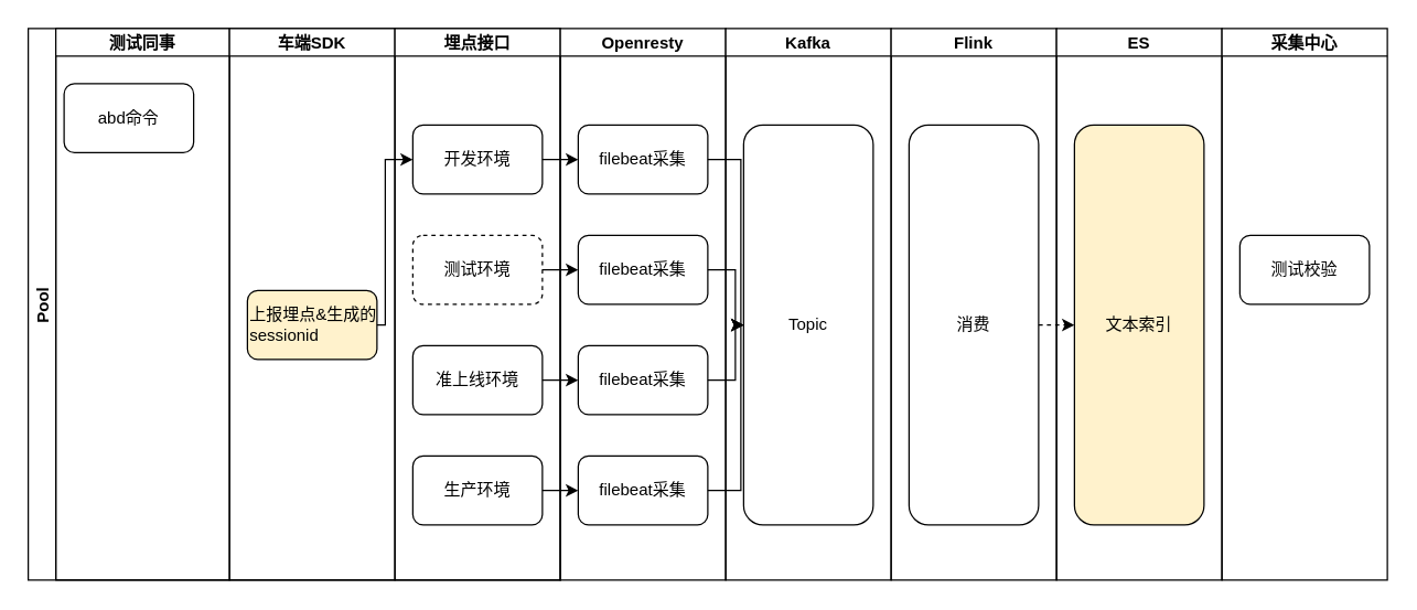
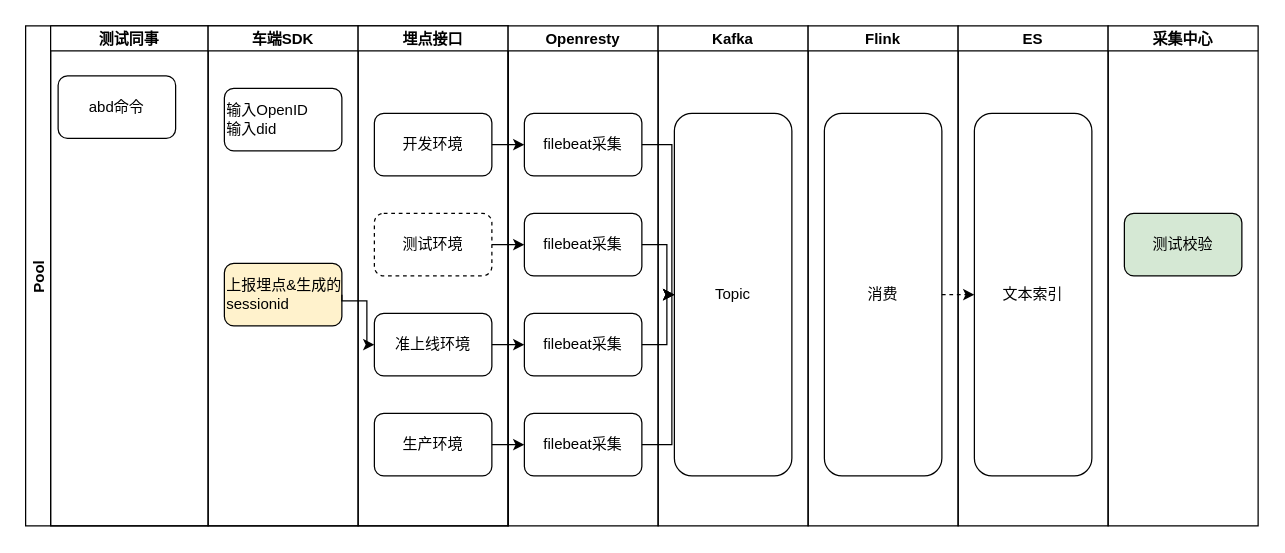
+ <mxCell id="6" value="输入OpenID&lt;br&gt;输入did" style="rounded=1;whiteSpace=wrap;html=1;align=left;" vertex="1" parent="5"><mxGeometry x="13" y="50" width="94" height="50" as="geometry" /></mxCell>
- <mxCell id="13" style="edgeStyle=orthogonalEdgeStyle;rounded=0;orthogonalLoop=1;jettySize=auto;html=1;exitX=1;exitY=0.5;exitDx=0;exitDy=0;entryX=0;entryY=0.5;entryDx=0;entryDy=0;" edge="1" parent="2" source="7" target="9"><mxGeometry relative="1" as="geometry"><Array as="points"><mxPoint x="259" y="215" /><mxPoint x="259" y="95" /></Array></mxGeometry></mxCell>
- <mxCell id="35" value="测试校验" style="rounded=1;whiteSpace=wrap;html=1;align=center;" vertex="1" parent="34"><mxGeometry x="13" y="150" width="94" height="50" as="geometry" /></mxCell>
+ <mxCell id="35" value="测试校验" style="rounded=1;whiteSpace=wrap;html=1;align=center;fillColor=#d5e8d4;" vertex="1" parent="34"><mxGeometry x="13" y="150" width="94" height="50" as="geometry" /></mxCell>
- <mxCell id="25" value="文本索引" style="rounded=1;whiteSpace=wrap;html=1;align=center;fillColor=#fff2cc;" vertex="1" parent="24"><mxGeometry x="13" y="70" width="94" height="290" as="geometry" /></mxCell>
+ <mxCell id="25" value="文本索引" style="rounded=1;whiteSpace=wrap;html=1;align=center;" vertex="1" parent="24"><mxGeometry x="13" y="70" width="94" height="290" as="geometry" /></mxCell>
+ <mxCell id="14" style="edgeStyle=orthogonalEdgeStyle;rounded=0;orthogonalLoop=1;jettySize=auto;html=1;exitX=1;exitY=0.5;exitDx=0;exitDy=0;entryX=0;entryY=0.5;entryDx=0;entryDy=0;" edge="1" parent="2" source="7" target="11"><mxGeometry relative="1" as="geometry"><Array as="points"><mxPoint x="253" y="220" /><mxPoint x="273" y="220" /><mxPoint x="273" y="255" /></Array></mxGeometry></mxCell>
